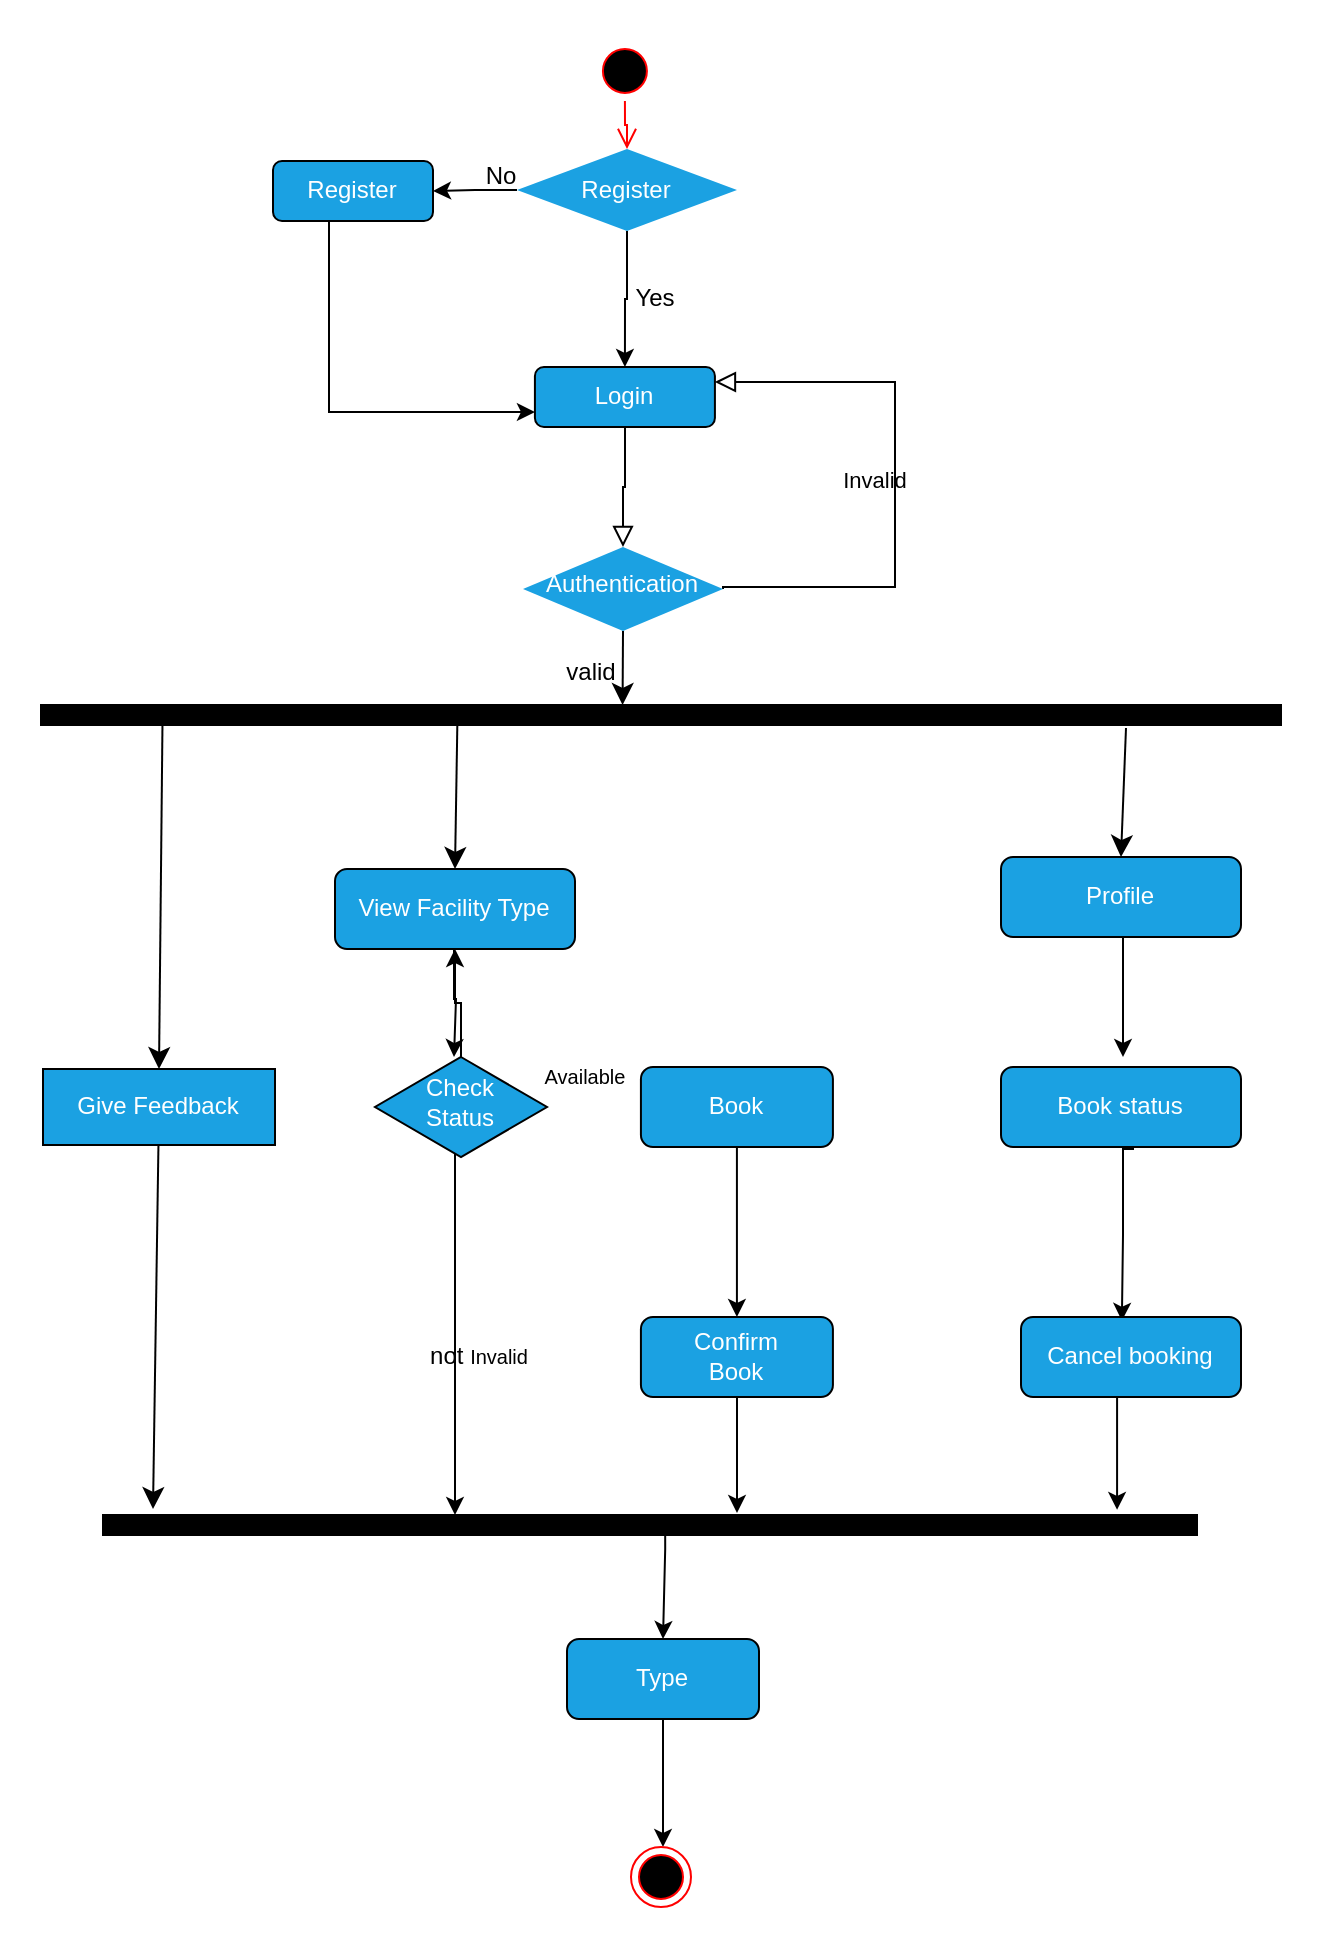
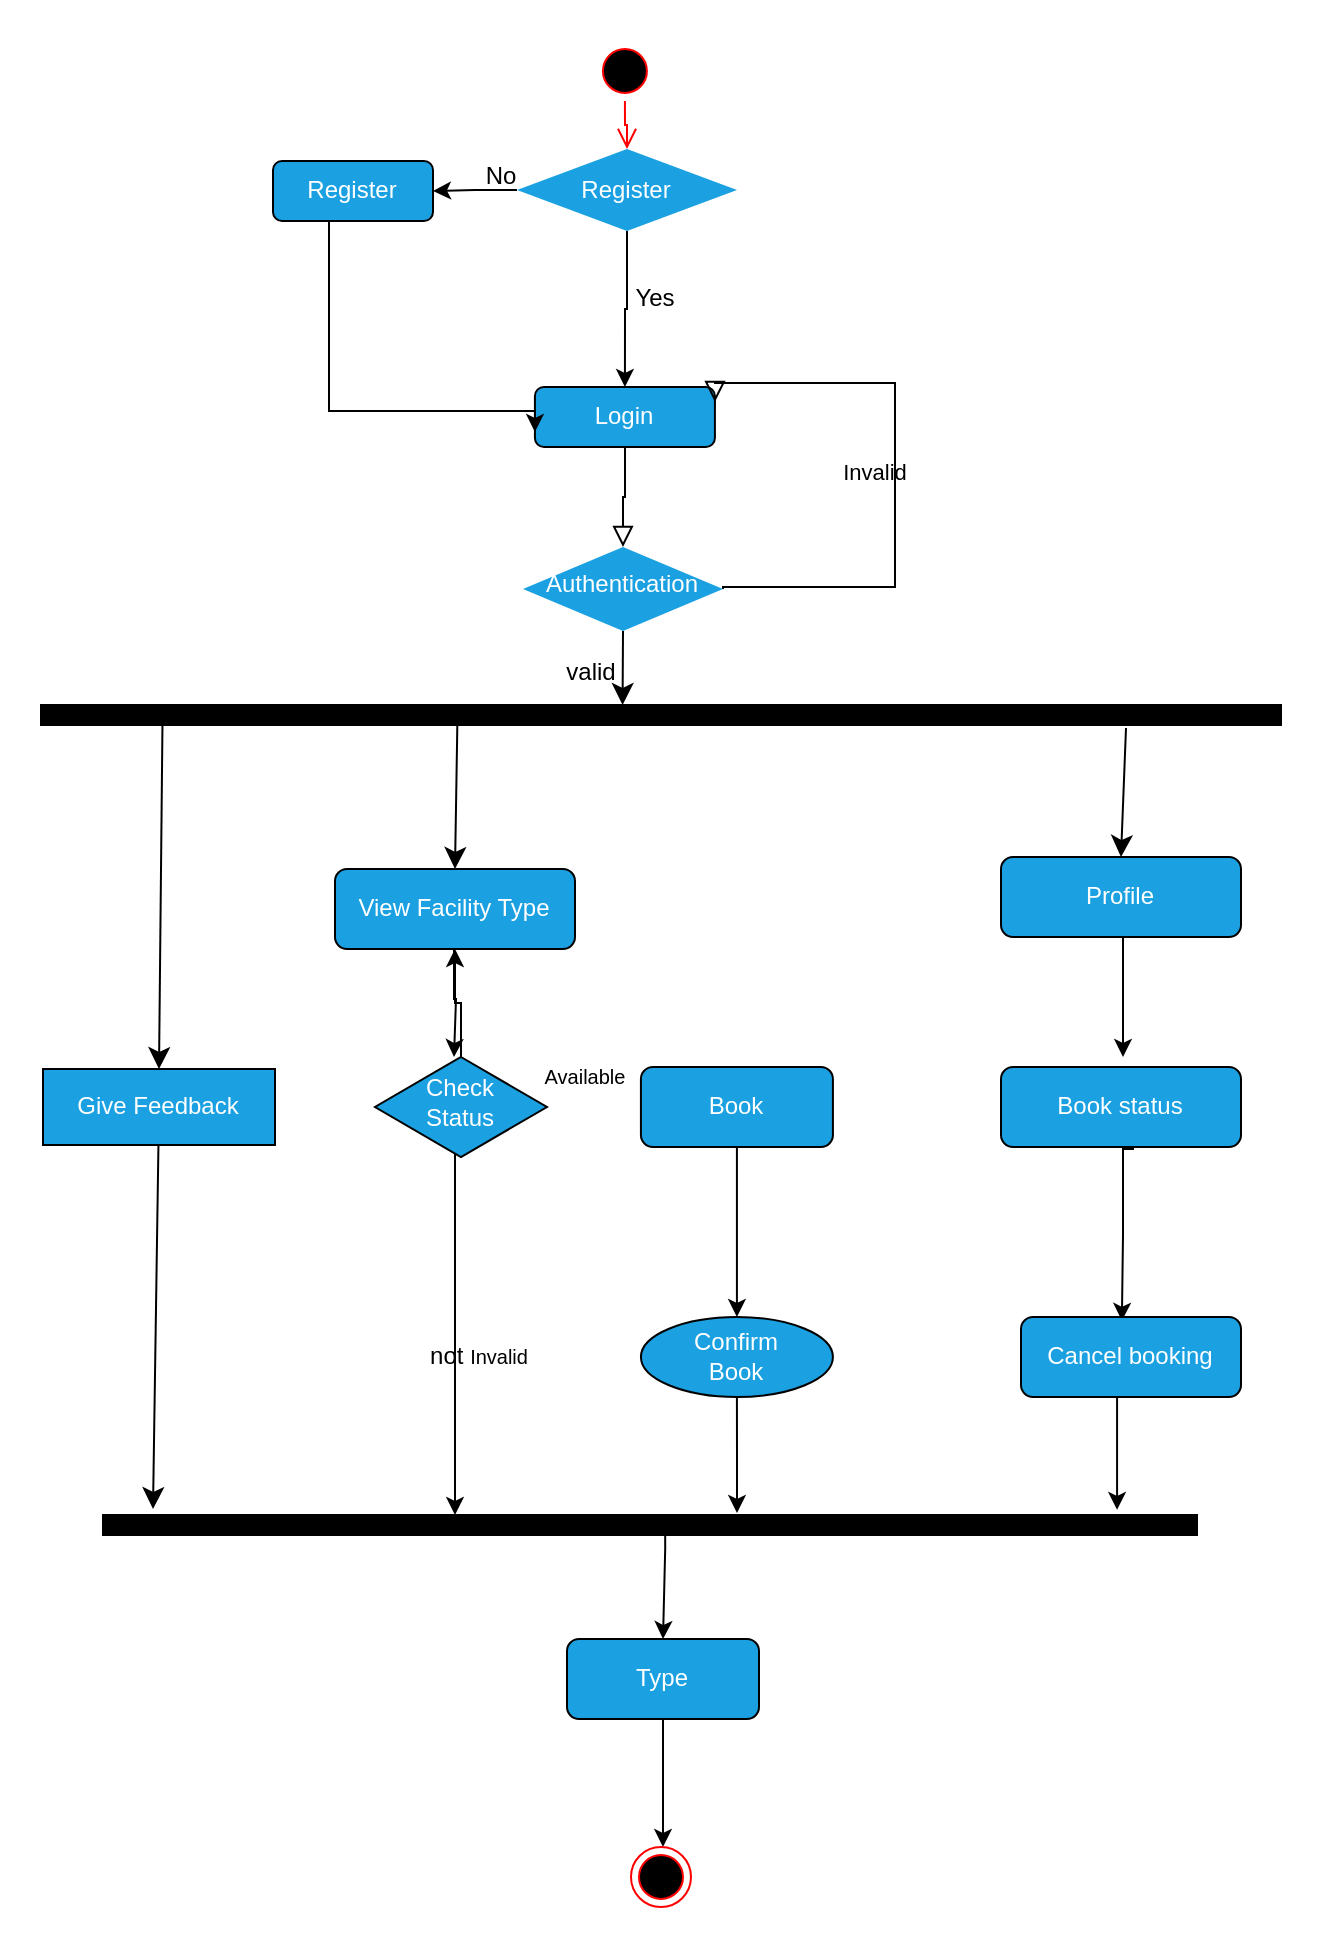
- <mxCell id="3" value="Login" style="rounded=1;whiteSpace=wrap;html=1;fontSize=12;glass=0;strokeWidth=1;shadow=0;fillColor=#1ba1e2;fontColor=#ffffff;strokeColor=#000000;" parent="1" vertex="1"><mxGeometry x="266.96" y="183" width="90" height="30" as="geometry" /></mxCell>
+ <mxCell id="3" value="Login" style="rounded=1;whiteSpace=wrap;html=1;fontSize=12;glass=0;strokeWidth=1;shadow=0;fillColor=#1ba1e2;fontColor=#ffffff;strokeColor=#000000;" parent="1" vertex="1"><mxGeometry x="266.96" y="193" width="90" height="30" as="geometry" /></mxCell>
- <mxCell id="27" value="Confirm &lt;br&gt;Book" style="rounded=1;whiteSpace=wrap;html=1;fontSize=12;glass=0;strokeWidth=1;shadow=0;fillColor=#1ba1e2;fontColor=#ffffff;strokeColor=#000000;" parent="1" vertex="1"><mxGeometry x="319.96" y="658" width="96" height="40" as="geometry" /></mxCell>
+ <mxCell id="27" value="Confirm &lt;br&gt;Book" style="ellipse;whiteSpace=wrap;html=1;fontSize=12;glass=0;strokeWidth=1;shadow=0;fillColor=#1ba1e2;fontColor=#ffffff;strokeColor=#000000;" parent="1" vertex="1"><mxGeometry x="319.96" y="658" width="96" height="40" as="geometry" /></mxCell>
